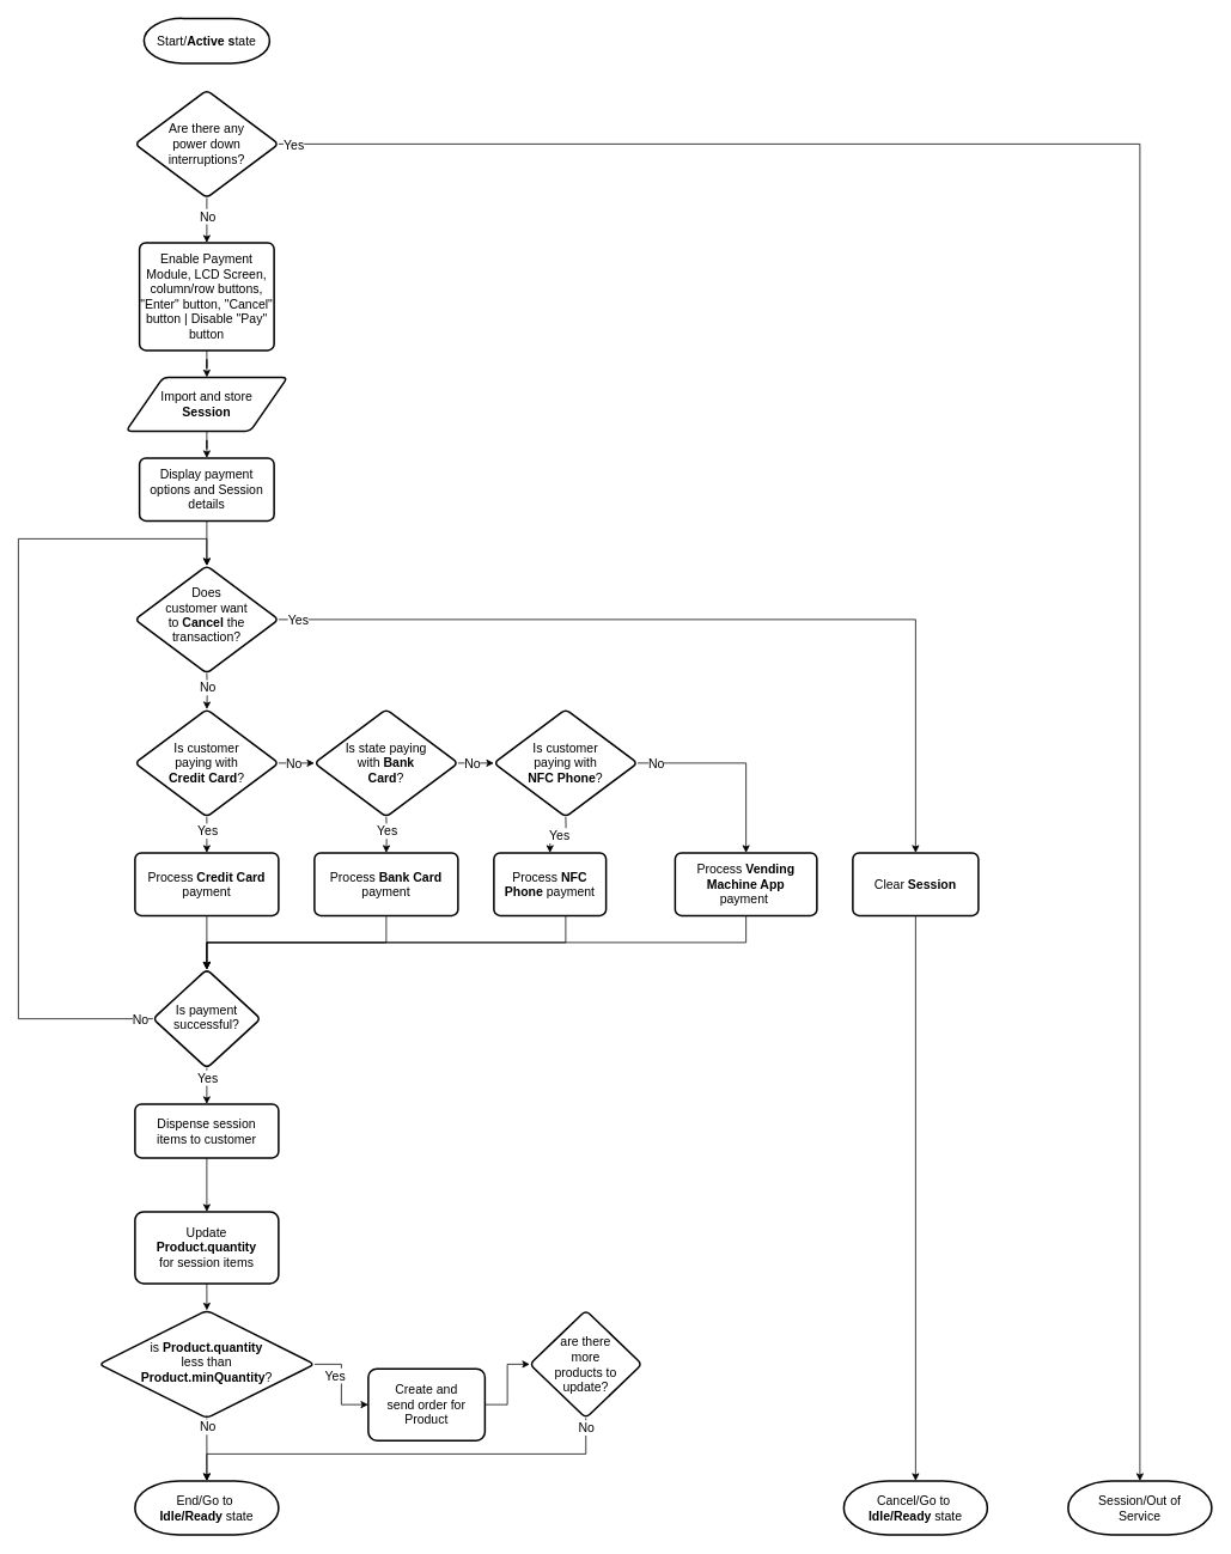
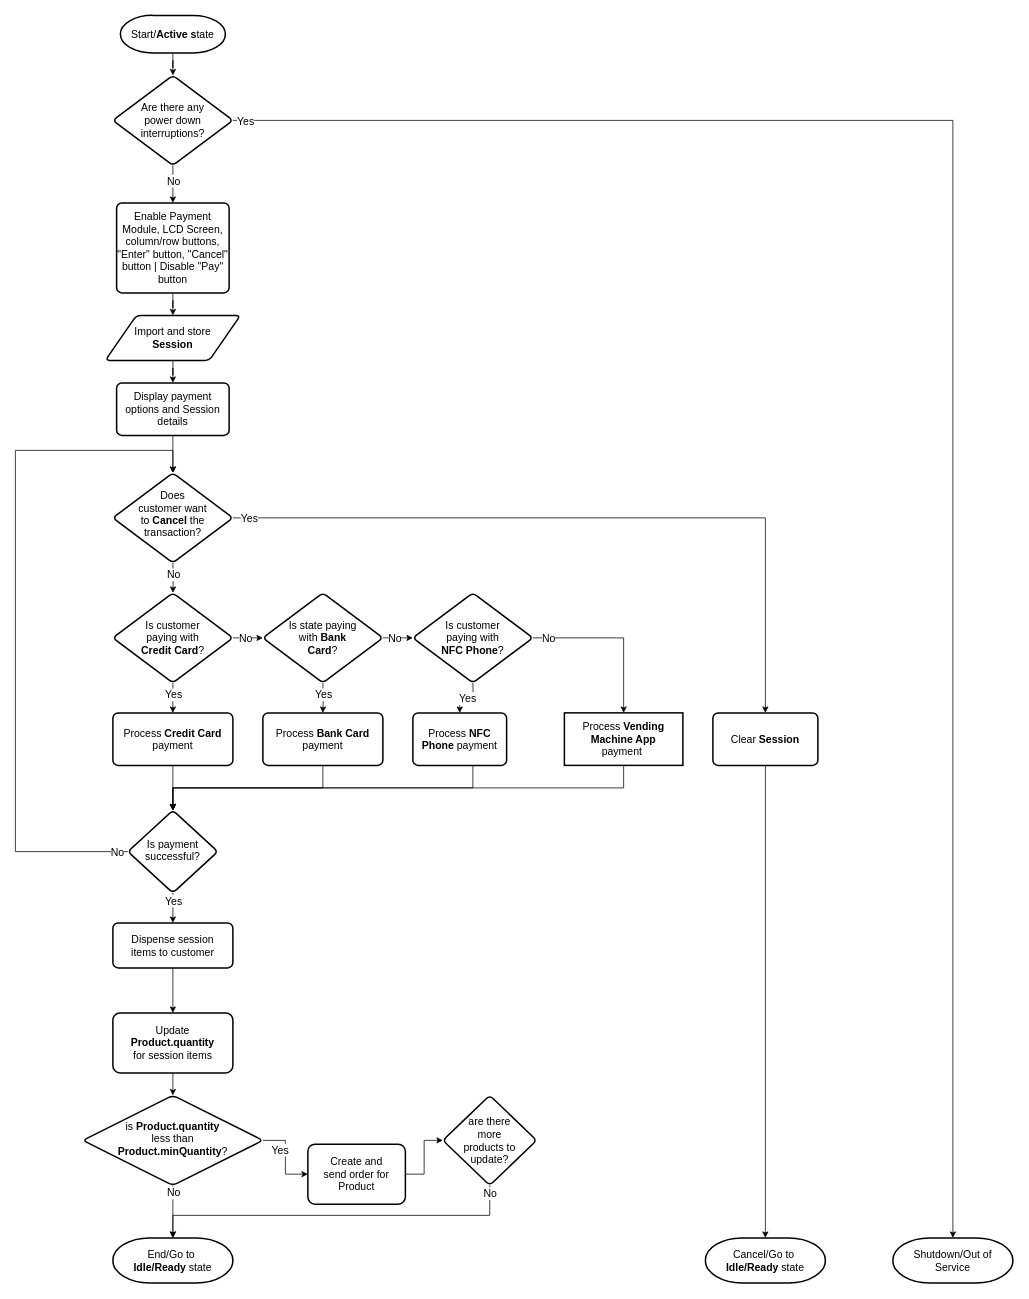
+ <mxCell id="2" value="" style="edgeStyle=orthogonalEdgeStyle;rounded=0;orthogonalLoop=1;jettySize=auto;html=1;" edge="1" parent="1" source="3" target="60"><mxGeometry relative="1" as="geometry" /></mxCell>
- <mxCell id="35" value="Process&amp;nbsp;&lt;b style=&quot;font-size: 14px;&quot;&gt;Vending Machine App&lt;/b&gt; payment&amp;nbsp;" style="rounded=1;whiteSpace=wrap;html=1;absoluteArcSize=1;arcSize=14;strokeWidth=2;fontSize=14;spacing=5;spacingLeft=2;spacingRight=2;" parent="1" vertex="1"><mxGeometry x="752" y="950" width="158" height="70" as="geometry" /></mxCell>
+ <mxCell id="35" value="Process&amp;nbsp;&lt;b style=&quot;font-size: 14px;&quot;&gt;Vending Machine App&lt;/b&gt; payment&amp;nbsp;" style="whiteSpace=wrap;html=1;absoluteArcSize=1;arcSize=14;strokeWidth=2;fontSize=14;spacing=5;spacingLeft=2;spacingRight=2;rounded=0;" parent="1" vertex="1"><mxGeometry x="752" y="950" width="158" height="70" as="geometry" /></mxCell>
- <mxCell id="66" value="Session/Out of Service" style="strokeWidth=2;html=1;shape=mxgraph.flowchart.terminator;whiteSpace=wrap;rounded=0;fontSize=14;align=center;spacingLeft=15;spacingRight=15;" vertex="1" parent="1"><mxGeometry x="1190" y="1650" width="160" height="60" as="geometry" /></mxCell>
+ <mxCell id="66" value="Shutdown/Out of Service" style="strokeWidth=2;html=1;shape=mxgraph.flowchart.terminator;whiteSpace=wrap;rounded=0;fontSize=14;align=center;spacingLeft=15;spacingRight=15;" vertex="1" parent="1"><mxGeometry x="1190" y="1650" width="160" height="60" as="geometry" /></mxCell>
